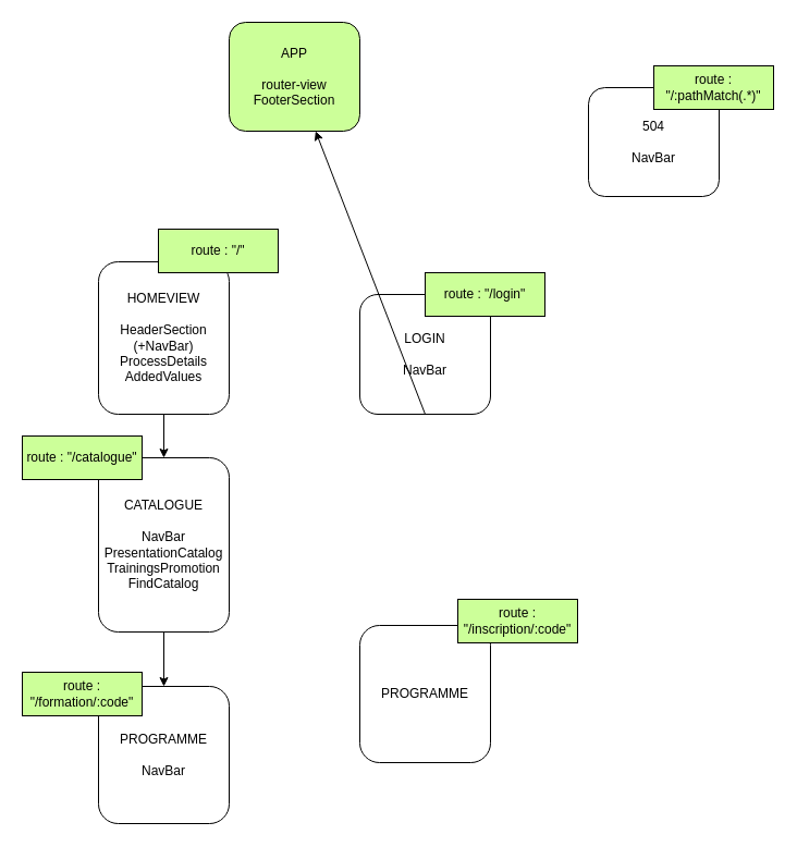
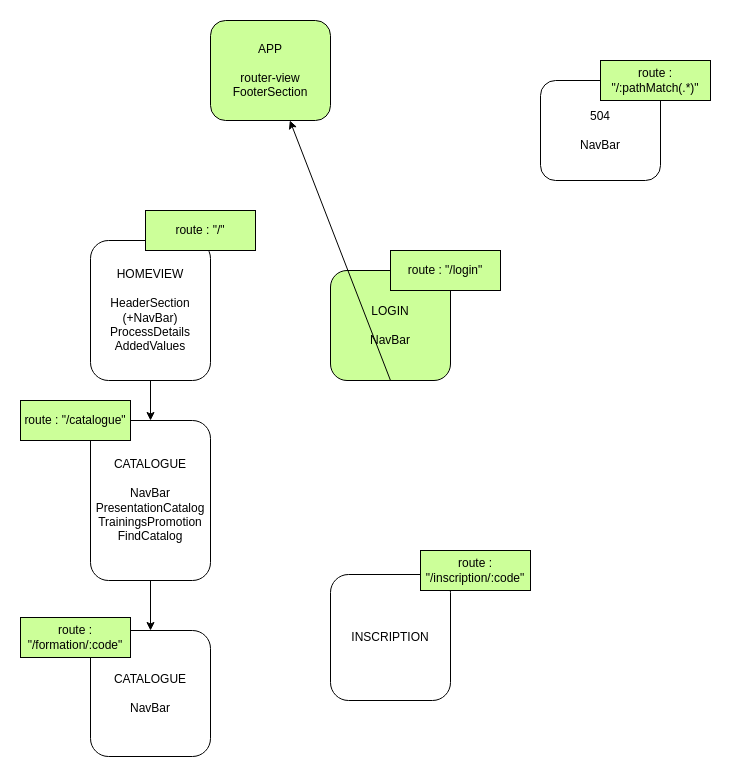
- <mxCell id="3" value="LOGIN&lt;br&gt;&lt;br&gt;NavBar" style="rounded=1;whiteSpace=wrap;html=1;" parent="1" vertex="1"><mxGeometry x="330" y="270" width="120" height="110" as="geometry" /></mxCell>
+ <mxCell id="3" value="LOGIN&lt;br&gt;&lt;br&gt;NavBar" style="rounded=1;whiteSpace=wrap;html=1;fillColor=#ccff99;" parent="1" vertex="1"><mxGeometry x="330" y="270" width="120" height="110" as="geometry" /></mxCell>
- <mxCell id="6" value="PROGRAMME" style="rounded=1;whiteSpace=wrap;html=1;" parent="1" vertex="1"><mxGeometry x="330" y="574" width="120" height="126" as="geometry" /></mxCell>
+ <mxCell id="6" value="INSCRIPTION" style="rounded=1;whiteSpace=wrap;html=1;" parent="1" vertex="1"><mxGeometry x="330" y="574" width="120" height="126" as="geometry" /></mxCell>
- <mxCell id="5" value="PROGRAMME&lt;br&gt;&lt;br&gt;NavBar" style="rounded=1;whiteSpace=wrap;html=1;" parent="1" vertex="1"><mxGeometry x="90" y="630" width="120" height="126" as="geometry" /></mxCell>
+ <mxCell id="5" value="CATALOGUE&lt;br&gt;&lt;br&gt;NavBar" style="rounded=1;whiteSpace=wrap;html=1;" parent="1" vertex="1"><mxGeometry x="90" y="630" width="120" height="126" as="geometry" /></mxCell>
